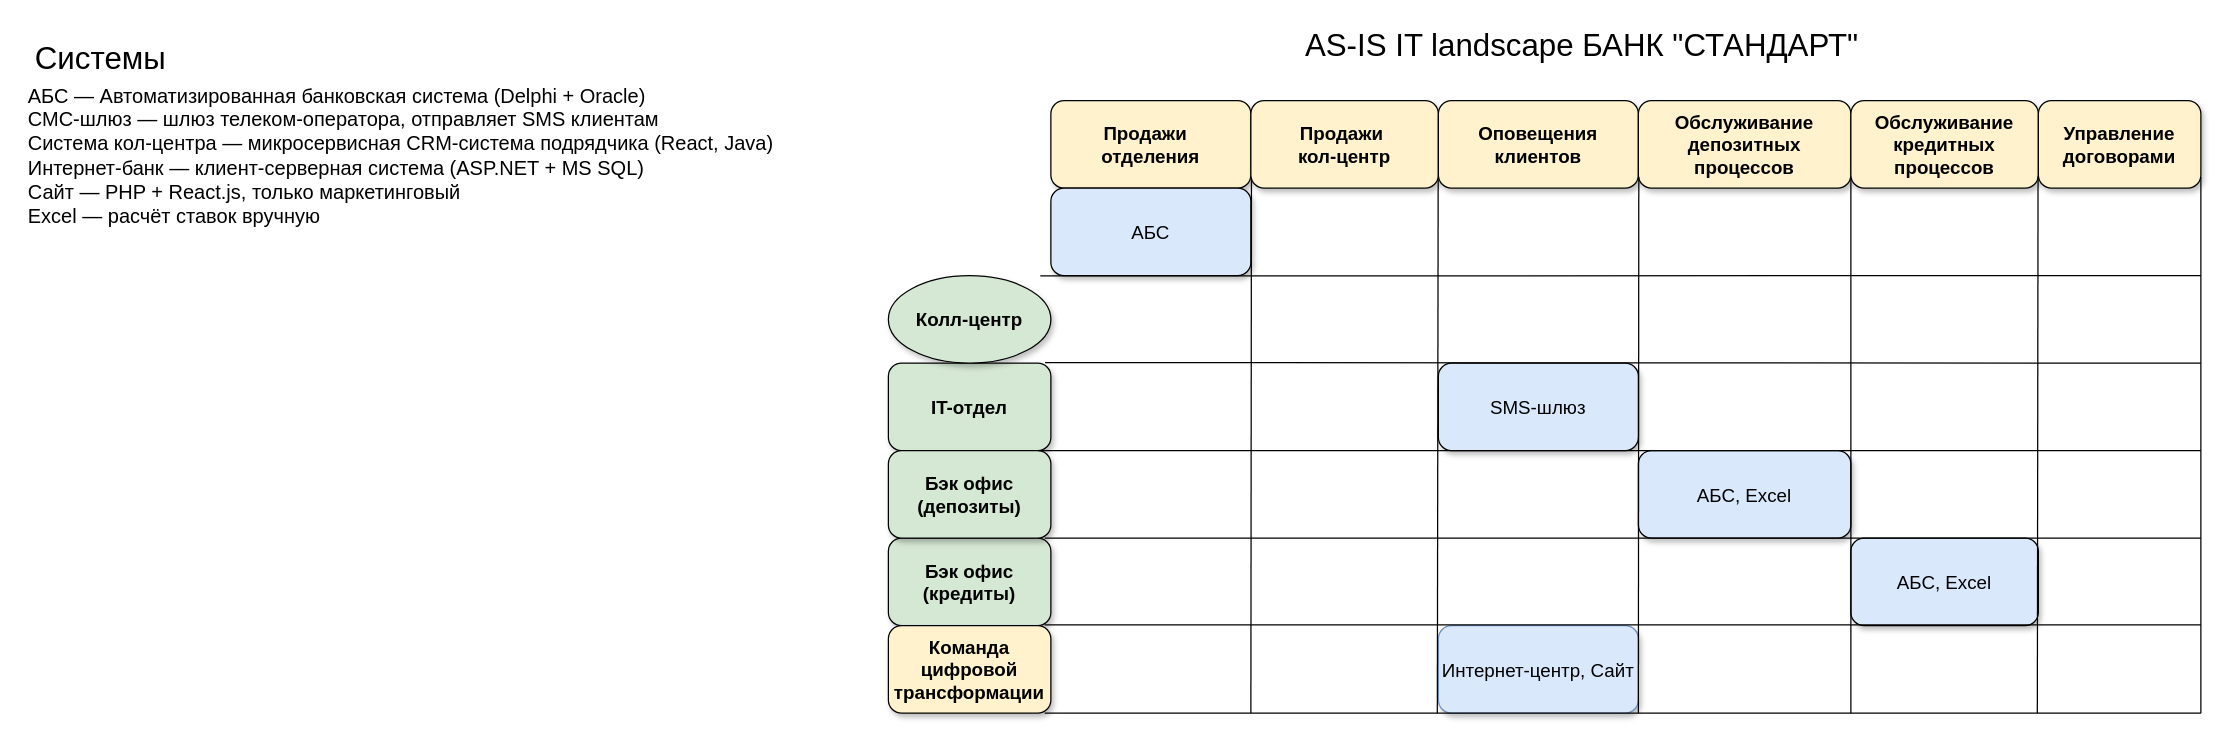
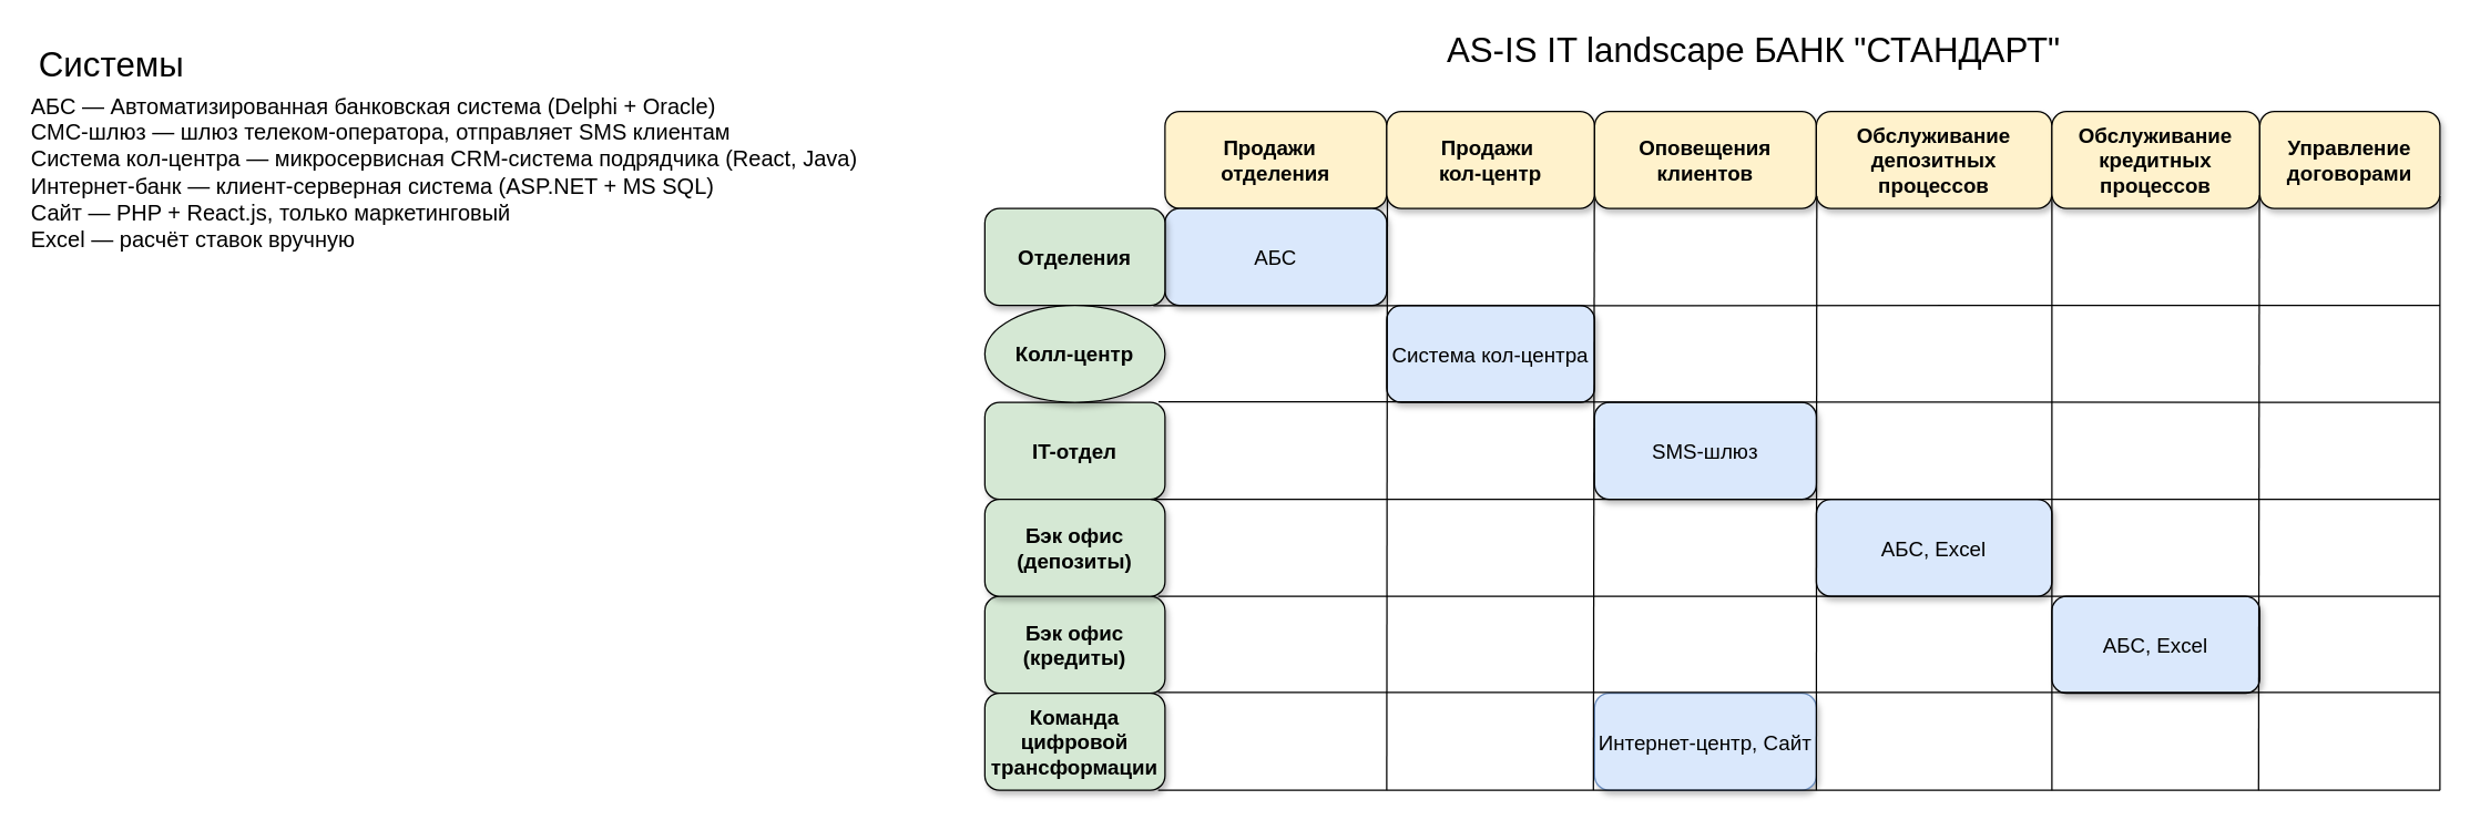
+ <mxCell id="14" value="Отделения" style="rounded=1;whiteSpace=wrap;html=1;fontSize=15;fillColor=#d5e8d4;strokeColor=#000000;fontStyle=1;textShadow=0;labelBorderColor=none;labelBackgroundColor=none;glass=0;shadow=1;" vertex="1" parent="1"><mxGeometry x="710" y="150" width="130" height="70" as="geometry" /></mxCell>
+ <mxCell id="9" value="Система кол-центра" style="shape=rectangle;fillColor=#dae8fc;fontSize=15;strokeColor=#000000;rounded=1;glass=0;shadow=1;" parent="1" vertex="1"><mxGeometry x="1000" y="220" width="150" height="70" as="geometry" /></mxCell>
- <mxCell id="19" value="Команда цифровой трансформации" style="rounded=1;whiteSpace=wrap;html=1;fontSize=15;fillColor=#fff2cc;strokeColor=#000000;fontStyle=1;textShadow=0;labelBorderColor=none;labelBackgroundColor=none;glass=0;shadow=1;" vertex="1" parent="1"><mxGeometry x="710" y="500" width="130" height="70" as="geometry" /></mxCell>
+ <mxCell id="19" value="Команда цифровой трансформации" style="rounded=1;whiteSpace=wrap;html=1;fontSize=15;fillColor=#d5e8d4;strokeColor=#000000;fontStyle=1;textShadow=0;labelBorderColor=none;labelBackgroundColor=none;glass=0;shadow=1;" vertex="1" parent="1"><mxGeometry x="710" y="500" width="130" height="70" as="geometry" /></mxCell>
